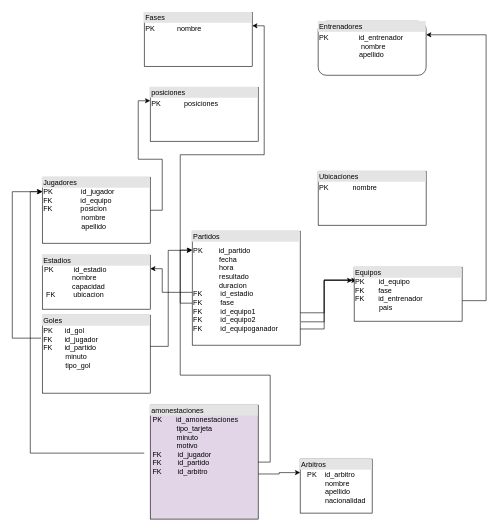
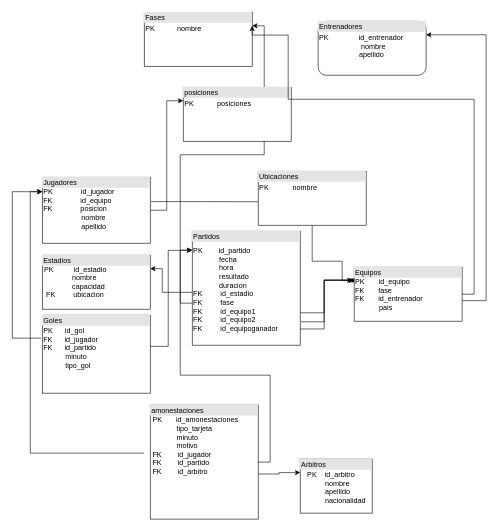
+ <mxCell id="20" style="edgeStyle=orthogonalEdgeStyle;rounded=0;orthogonalLoop=1;jettySize=auto;html=1;exitX=1;exitY=0.5;exitDx=0;exitDy=0;entryX=1;entryY=0.25;entryDx=0;entryDy=0;" edge="1" parent="1" source="22" target="17"><mxGeometry relative="1" as="geometry"><Array as="points"><mxPoint x="790" y="490" /><mxPoint x="790" y="165" /><mxPoint x="480" y="165" /><mxPoint x="480" y="58" /></Array></mxGeometry></mxCell>
- <mxCell id="18" value="&lt;div style=&quot;box-sizing:border-box;width:100%;background:#e4e4e4;padding:2px;&quot;&gt;posiciones&lt;/div&gt;&lt;table style=&quot;width:100%;font-size:1em;&quot; cellpadding=&quot;2&quot; cellspacing=&quot;0&quot;&gt;&lt;tbody&gt;&lt;tr&gt;&lt;td&gt;PK&amp;nbsp;&amp;nbsp;&lt;/td&gt;&lt;td&gt;posiciones&lt;/td&gt;&lt;/tr&gt;&lt;tr&gt;&lt;td&gt;&lt;br&gt;&lt;/td&gt;&lt;td&gt;&lt;/td&gt;&lt;/tr&gt;&lt;tr&gt;&lt;td&gt;&lt;/td&gt;&lt;td&gt;&lt;br&gt;&lt;/td&gt;&lt;/tr&gt;&lt;/tbody&gt;&lt;/table&gt;" style="verticalAlign=top;align=left;overflow=fill;html=1;whiteSpace=wrap;" vertex="1" parent="1"><mxGeometry x="250" y="145" width="180" height="90" as="geometry" /></mxCell>
+ <mxCell id="18" value="&lt;div style=&quot;box-sizing:border-box;width:100%;background:#e4e4e4;padding:2px;&quot;&gt;posiciones&lt;/div&gt;&lt;table style=&quot;width:100%;font-size:1em;&quot; cellpadding=&quot;2&quot; cellspacing=&quot;0&quot;&gt;&lt;tbody&gt;&lt;tr&gt;&lt;td&gt;PK&amp;nbsp;&amp;nbsp;&lt;/td&gt;&lt;td&gt;posiciones&lt;/td&gt;&lt;/tr&gt;&lt;tr&gt;&lt;td&gt;&lt;br&gt;&lt;/td&gt;&lt;td&gt;&lt;/td&gt;&lt;/tr&gt;&lt;tr&gt;&lt;td&gt;&lt;/td&gt;&lt;td&gt;&lt;br&gt;&lt;/td&gt;&lt;/tr&gt;&lt;/tbody&gt;&lt;/table&gt;" style="verticalAlign=top;align=left;overflow=fill;html=1;whiteSpace=wrap;" vertex="1" parent="1"><mxGeometry x="305" y="145" width="180" height="90" as="geometry" /></mxCell>
- <mxCell id="19" value="&lt;div style=&quot;box-sizing:border-box;width:100%;background:#e4e4e4;padding:2px;&quot;&gt;Ubicaciones&lt;/div&gt;&lt;table style=&quot;width:100%;font-size:1em;&quot; cellpadding=&quot;2&quot; cellspacing=&quot;0&quot;&gt;&lt;tbody&gt;&lt;tr&gt;&lt;td&gt;PK&lt;/td&gt;&lt;td&gt;nombre&lt;/td&gt;&lt;/tr&gt;&lt;tr&gt;&lt;td&gt;&lt;br&gt;&lt;/td&gt;&lt;td&gt;&lt;br&gt;&lt;/td&gt;&lt;/tr&gt;&lt;/tbody&gt;&lt;/table&gt;" style="verticalAlign=top;align=left;overflow=fill;html=1;whiteSpace=wrap;" vertex="1" parent="1"><mxGeometry x="530" y="285" width="180" height="90" as="geometry" /></mxCell>
+ <mxCell id="19" value="&lt;div style=&quot;box-sizing:border-box;width:100%;background:#e4e4e4;padding:2px;&quot;&gt;Ubicaciones&lt;/div&gt;&lt;table style=&quot;width:100%;font-size:1em;&quot; cellpadding=&quot;2&quot; cellspacing=&quot;0&quot;&gt;&lt;tbody&gt;&lt;tr&gt;&lt;td&gt;PK&lt;/td&gt;&lt;td&gt;nombre&lt;/td&gt;&lt;/tr&gt;&lt;tr&gt;&lt;td&gt;&lt;br&gt;&lt;/td&gt;&lt;td&gt;&lt;br&gt;&lt;/td&gt;&lt;/tr&gt;&lt;/tbody&gt;&lt;/table&gt;" style="verticalAlign=top;align=left;overflow=fill;html=1;whiteSpace=wrap;" vertex="1" parent="1"><mxGeometry x="430" y="285" width="180" height="90" as="geometry" /></mxCell>
+ <mxCell id="3" style="edgeStyle=orthogonalEdgeStyle;rounded=0;orthogonalLoop=1;jettySize=auto;html=1;exitX=1.008;exitY=0.369;exitDx=0;exitDy=0;entryX=0;entryY=0.12;entryDx=0;entryDy=0;entryPerimeter=0;exitPerimeter=0;" edge="1" parent="1" source="4" target="23"><mxGeometry relative="1" as="geometry"><mxPoint x="590" y="415" as="targetPoint" /><Array as="points"><mxPoint x="260" y="336" /><mxPoint x="520" y="336" /><mxPoint x="520" y="435" /><mxPoint x="570" y="435" /><mxPoint x="570" y="467" /></Array></mxGeometry></mxCell>
- <mxCell id="16" value="&lt;div style=&quot;box-sizing:border-box;width:100%;background:#e4e4e4;padding:2px;&quot;&gt;amonestaciones&lt;/div&gt;" style="verticalAlign=top;align=left;overflow=fill;html=1;whiteSpace=wrap;fillColor=#e1d5e7;" vertex="1" parent="1"><mxGeometry x="250" y="675" width="180" height="190" as="geometry" /></mxCell>
+ <mxCell id="16" value="&lt;div style=&quot;box-sizing:border-box;width:100%;background:#e4e4e4;padding:2px;&quot;&gt;amonestaciones&lt;/div&gt;" style="verticalAlign=top;align=left;overflow=fill;html=1;whiteSpace=wrap;" vertex="1" parent="1"><mxGeometry x="250" y="675" width="180" height="190" as="geometry" /></mxCell>
